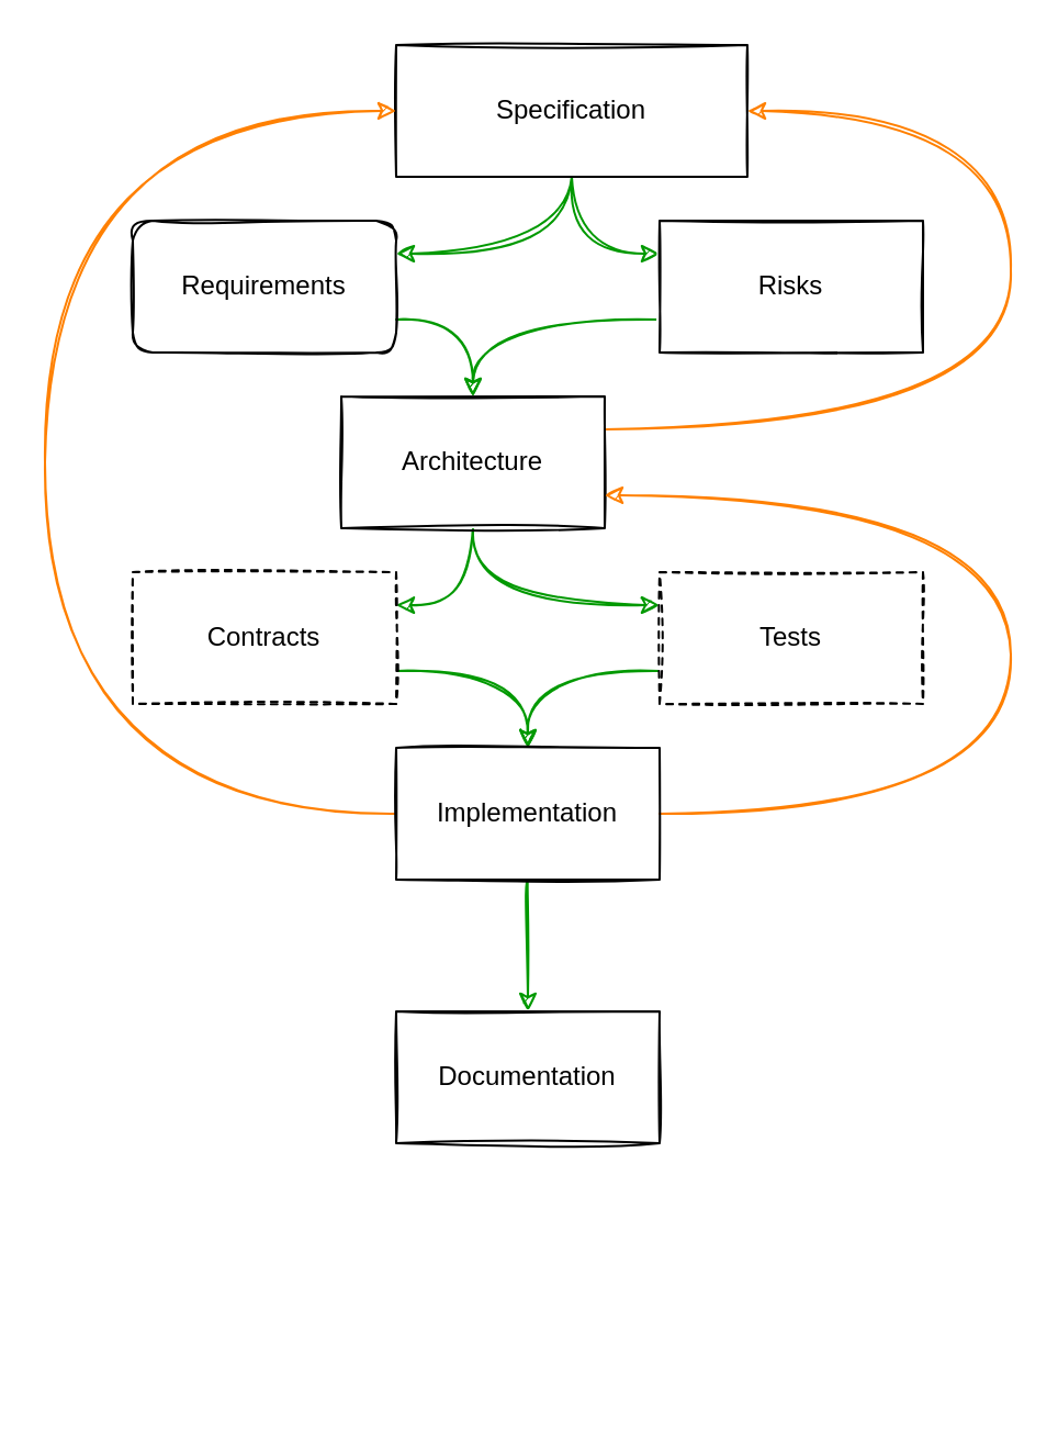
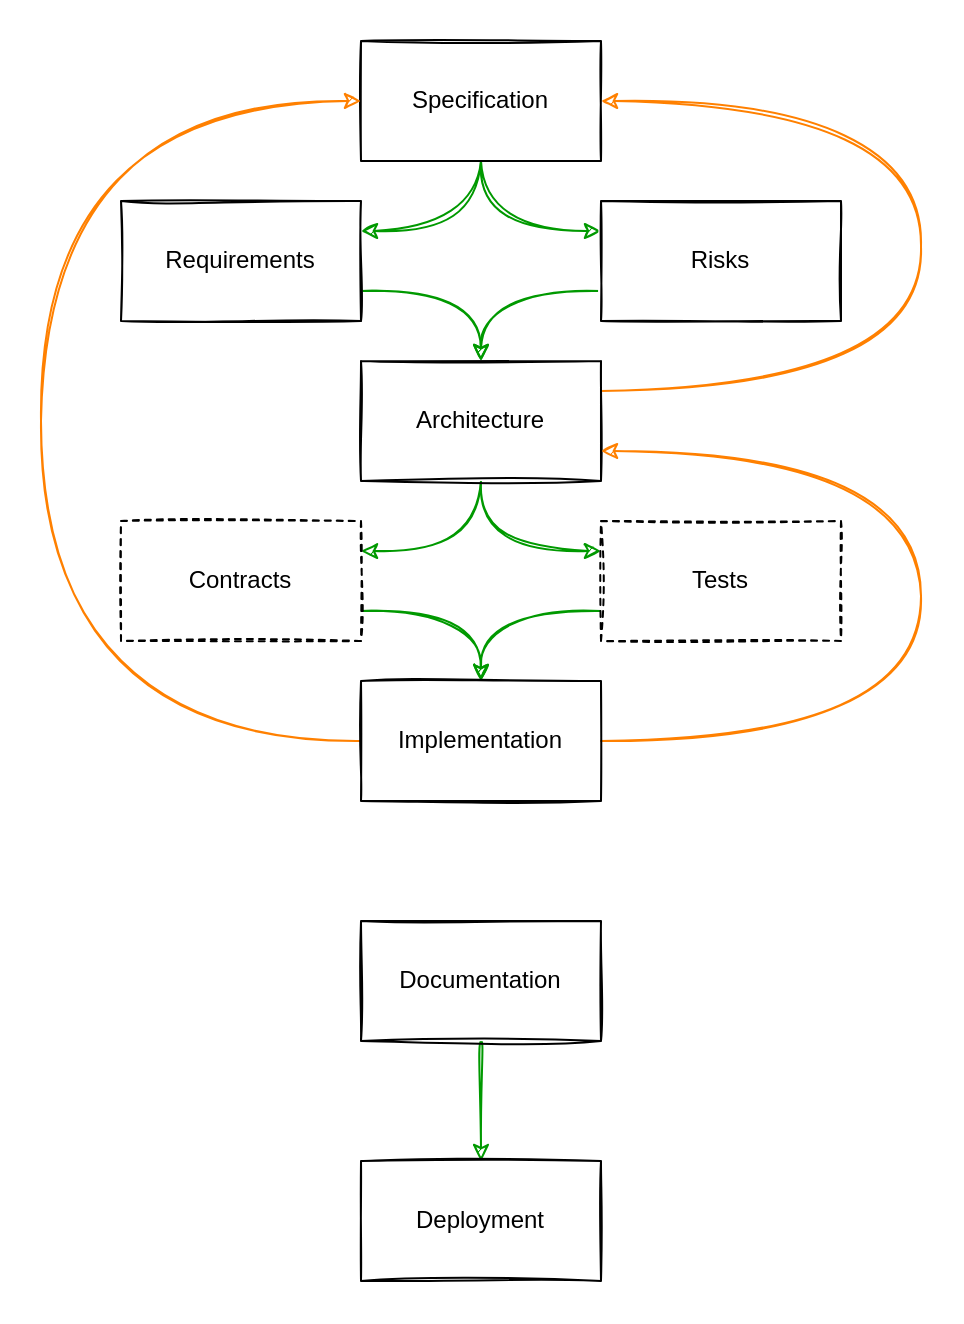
- <mxCell id="4" value="Specification" style="whiteSpace=wrap;html=1;sketch=1;" vertex="1" parent="1"><mxGeometry x="180" y="20" width="160" height="60" as="geometry" /></mxCell>
+ <mxCell id="4" value="Specification" style="whiteSpace=wrap;html=1;sketch=1;" vertex="1" parent="1"><mxGeometry x="180" y="20" width="120" height="60" as="geometry" /></mxCell>
- <mxCell id="6" value="Requirements" style="whiteSpace=wrap;html=1;sketch=1;rounded=1;" vertex="1" parent="1"><mxGeometry x="60" y="100" width="120" height="60" as="geometry" /></mxCell>
+ <mxCell id="6" value="Requirements" style="whiteSpace=wrap;html=1;sketch=1;" vertex="1" parent="1"><mxGeometry x="60" y="100" width="120" height="60" as="geometry" /></mxCell>
- <mxCell id="12" value="Architecture" style="whiteSpace=wrap;html=1;sketch=1;" vertex="1" parent="1"><mxGeometry x="155" y="180" width="120" height="60" as="geometry" /></mxCell>
+ <mxCell id="12" value="Architecture" style="whiteSpace=wrap;html=1;sketch=1;" vertex="1" parent="1"><mxGeometry x="180" y="180" width="120" height="60" as="geometry" /></mxCell>
- <mxCell id="17" value="" style="edgeStyle=orthogonalEdgeStyle;orthogonalLoop=1;jettySize=auto;html=1;strokeColor=#009900;sketch=1;curved=1;" edge="1" parent="1" source="20" target="22"><mxGeometry relative="1" as="geometry" /></mxCell>
+ <mxCell id="21" value="" style="edgeStyle=orthogonalEdgeStyle;orthogonalLoop=1;jettySize=auto;html=1;strokeColor=#009900;sketch=1;curved=1;" edge="1" parent="1" source="22" target="23"><mxGeometry relative="1" as="geometry" /></mxCell>
+ <mxCell id="23" value="Deployment" style="whiteSpace=wrap;html=1;sketch=1;" vertex="1" parent="1"><mxGeometry x="180" y="580" width="120" height="60" as="geometry" /></mxCell>
